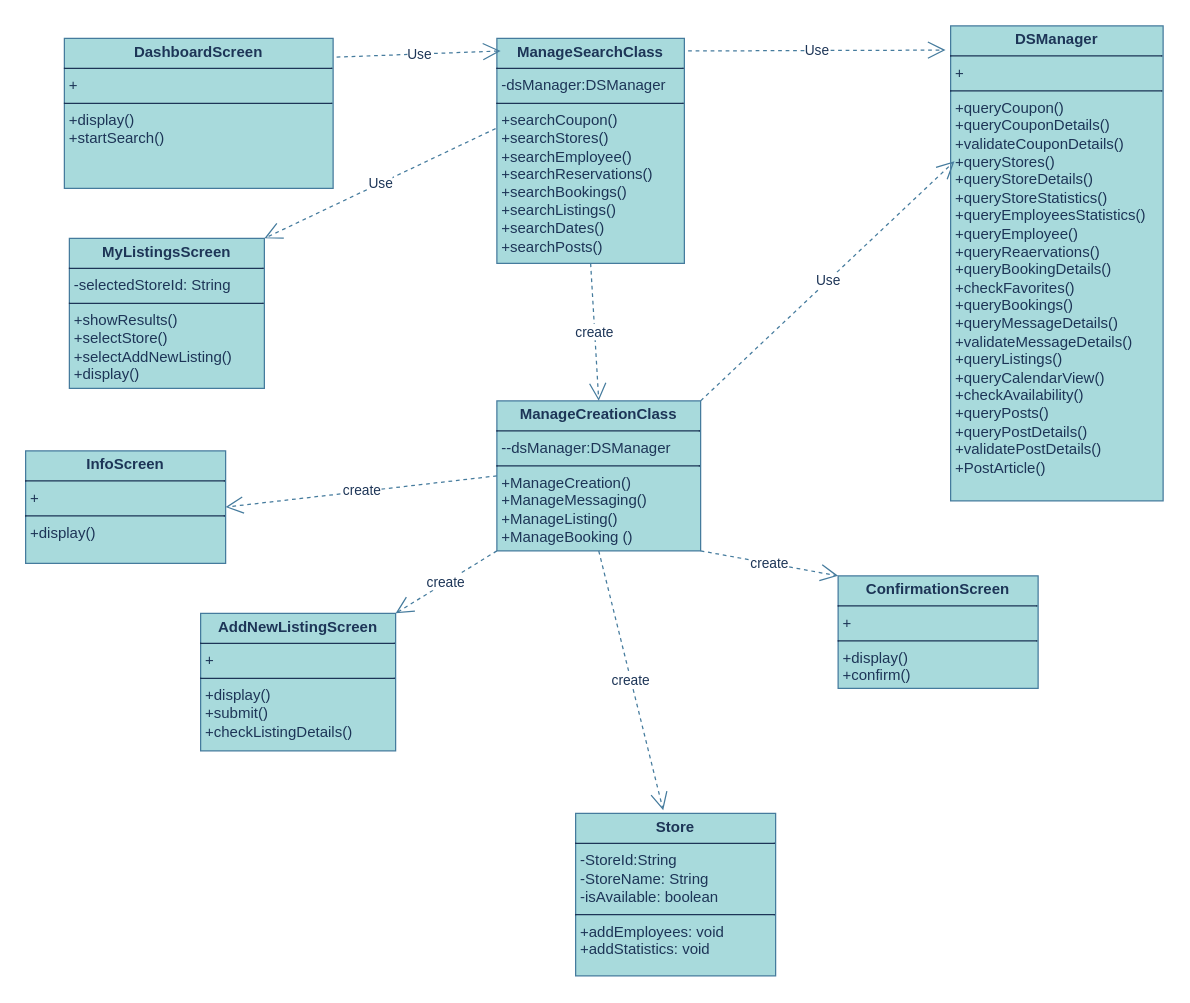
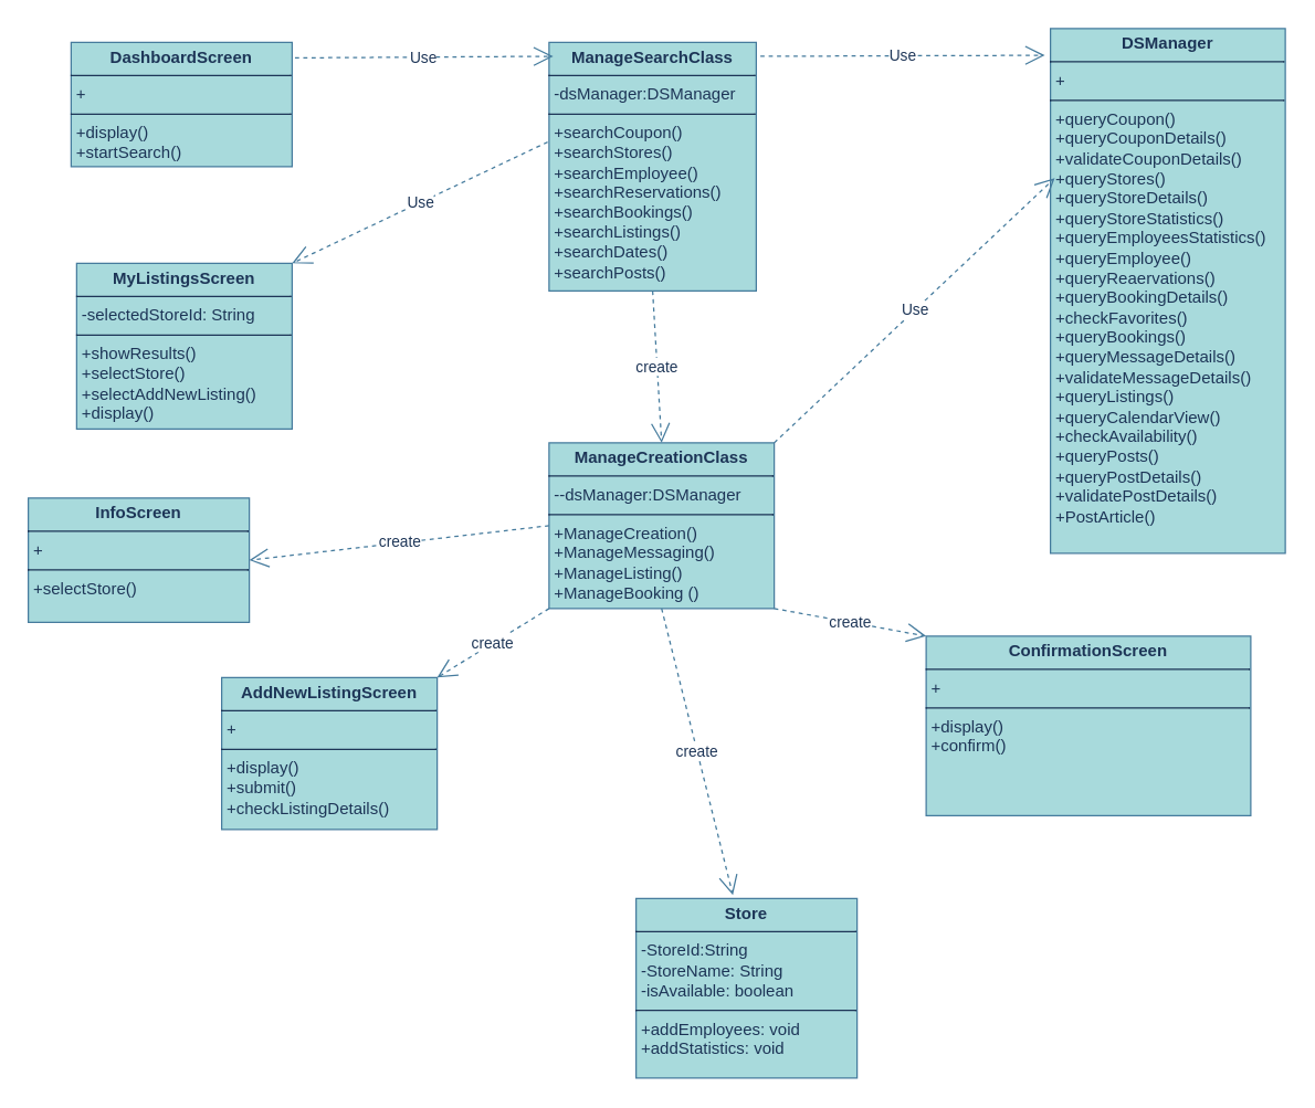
- <mxCell id="2" value="&lt;p style=&quot;margin:0px;margin-top:4px;text-align:center;&quot;&gt;&lt;b&gt;DashboardScreen&lt;/b&gt;&lt;/p&gt;&lt;hr size=&quot;1&quot; style=&quot;border-style:solid;&quot;&gt;&lt;p style=&quot;margin:0px;margin-left:4px;&quot;&gt;+&lt;/p&gt;&lt;hr size=&quot;1&quot; style=&quot;border-style:solid;&quot;&gt;&lt;p style=&quot;margin:0px;margin-left:4px;&quot;&gt;+display()&lt;/p&gt;&lt;p style=&quot;margin:0px;margin-left:4px;&quot;&gt;+startSearch()&lt;/p&gt;" style="verticalAlign=top;align=left;overflow=fill;html=1;whiteSpace=wrap;labelBackgroundColor=none;fillColor=#A8DADC;strokeColor=#457B9D;fontColor=#1D3557;" parent="1" vertex="1"><mxGeometry x="51" y="30" width="215" height="120" as="geometry" /></mxCell>
+ <mxCell id="2" value="&lt;p style=&quot;margin:0px;margin-top:4px;text-align:center;&quot;&gt;&lt;b&gt;DashboardScreen&lt;/b&gt;&lt;/p&gt;&lt;hr size=&quot;1&quot; style=&quot;border-style:solid;&quot;&gt;&lt;p style=&quot;margin:0px;margin-left:4px;&quot;&gt;+&lt;/p&gt;&lt;hr size=&quot;1&quot; style=&quot;border-style:solid;&quot;&gt;&lt;p style=&quot;margin:0px;margin-left:4px;&quot;&gt;+display()&lt;/p&gt;&lt;p style=&quot;margin:0px;margin-left:4px;&quot;&gt;+startSearch()&lt;/p&gt;" style="verticalAlign=top;align=left;overflow=fill;html=1;whiteSpace=wrap;labelBackgroundColor=none;fillColor=#A8DADC;strokeColor=#457B9D;fontColor=#1D3557;" parent="1" vertex="1"><mxGeometry x="51" y="30" width="160" height="90" as="geometry" /></mxCell>
- <mxCell id="6" value="&lt;p style=&quot;margin:0px;margin-top:4px;text-align:center;&quot;&gt;&lt;b&gt;InfoScreen&lt;/b&gt;&lt;/p&gt;&lt;hr size=&quot;1&quot; style=&quot;border-style:solid;&quot;&gt;&lt;p style=&quot;margin:0px;margin-left:4px;&quot;&gt;+&lt;/p&gt;&lt;hr size=&quot;1&quot; style=&quot;border-style:solid;&quot;&gt;&lt;p style=&quot;margin:0px;margin-left:4px;&quot;&gt;+display()&lt;/p&gt;" style="verticalAlign=top;align=left;overflow=fill;html=1;whiteSpace=wrap;labelBackgroundColor=none;fillColor=#A8DADC;strokeColor=#457B9D;fontColor=#1D3557;" parent="1" vertex="1"><mxGeometry x="20" y="360" width="160" height="90" as="geometry" /></mxCell>
+ <mxCell id="6" value="&lt;p style=&quot;margin:0px;margin-top:4px;text-align:center;&quot;&gt;&lt;b&gt;InfoScreen&lt;/b&gt;&lt;/p&gt;&lt;hr size=&quot;1&quot; style=&quot;border-style:solid;&quot;&gt;&lt;p style=&quot;margin:0px;margin-left:4px;&quot;&gt;+&lt;/p&gt;&lt;hr size=&quot;1&quot; style=&quot;border-style:solid;&quot;&gt;&lt;p style=&quot;margin:0px;margin-left:4px;&quot;&gt;+selectStore()&lt;/p&gt;" style="verticalAlign=top;align=left;overflow=fill;html=1;whiteSpace=wrap;labelBackgroundColor=none;fillColor=#A8DADC;strokeColor=#457B9D;fontColor=#1D3557;" parent="1" vertex="1"><mxGeometry x="20" y="360" width="160" height="90" as="geometry" /></mxCell>
- <mxCell id="9" value="&lt;p style=&quot;margin:0px;margin-top:4px;text-align:center;&quot;&gt;&lt;b&gt;ConfirmationScreen&lt;/b&gt;&lt;/p&gt;&lt;hr size=&quot;1&quot; style=&quot;border-style:solid;&quot;&gt;&lt;p style=&quot;margin:0px;margin-left:4px;&quot;&gt;+&lt;/p&gt;&lt;hr size=&quot;1&quot; style=&quot;border-style:solid;&quot;&gt;&lt;p style=&quot;margin:0px;margin-left:4px;&quot;&gt;+display()&lt;/p&gt;&lt;p style=&quot;margin:0px;margin-left:4px;&quot;&gt;+confirm()&lt;/p&gt;" style="verticalAlign=top;align=left;overflow=fill;html=1;whiteSpace=wrap;labelBackgroundColor=none;fillColor=#A8DADC;strokeColor=#457B9D;fontColor=#1D3557;" parent="1" vertex="1"><mxGeometry x="670" y="460" width="160" height="90" as="geometry" /></mxCell>
+ <mxCell id="9" value="&lt;p style=&quot;margin:0px;margin-top:4px;text-align:center;&quot;&gt;&lt;b&gt;ConfirmationScreen&lt;/b&gt;&lt;/p&gt;&lt;hr size=&quot;1&quot; style=&quot;border-style:solid;&quot;&gt;&lt;p style=&quot;margin:0px;margin-left:4px;&quot;&gt;+&lt;/p&gt;&lt;hr size=&quot;1&quot; style=&quot;border-style:solid;&quot;&gt;&lt;p style=&quot;margin:0px;margin-left:4px;&quot;&gt;+display()&lt;/p&gt;&lt;p style=&quot;margin:0px;margin-left:4px;&quot;&gt;+confirm()&lt;/p&gt;" style="verticalAlign=top;align=left;overflow=fill;html=1;whiteSpace=wrap;labelBackgroundColor=none;fillColor=#A8DADC;strokeColor=#457B9D;fontColor=#1D3557;" parent="1" vertex="1"><mxGeometry x="670" y="460" width="235" height="130" as="geometry" /></mxCell>
